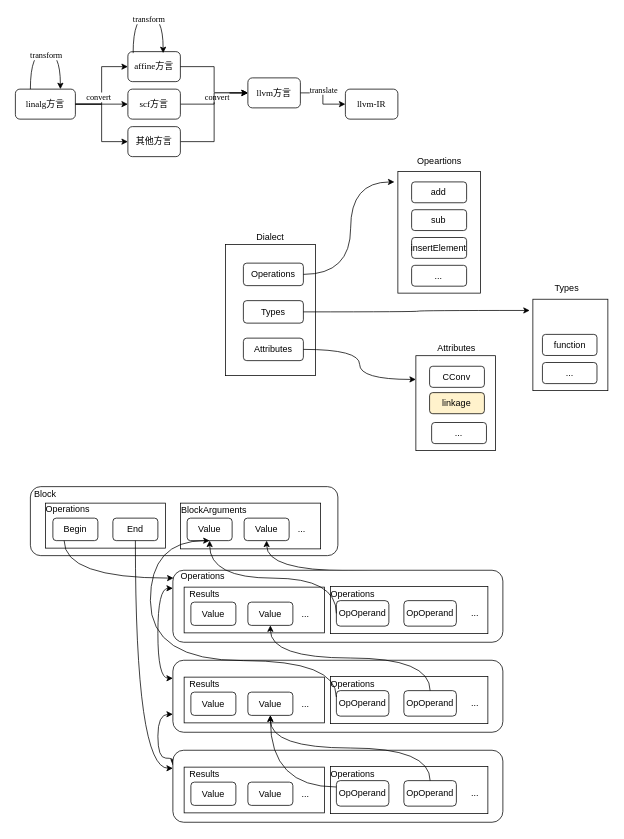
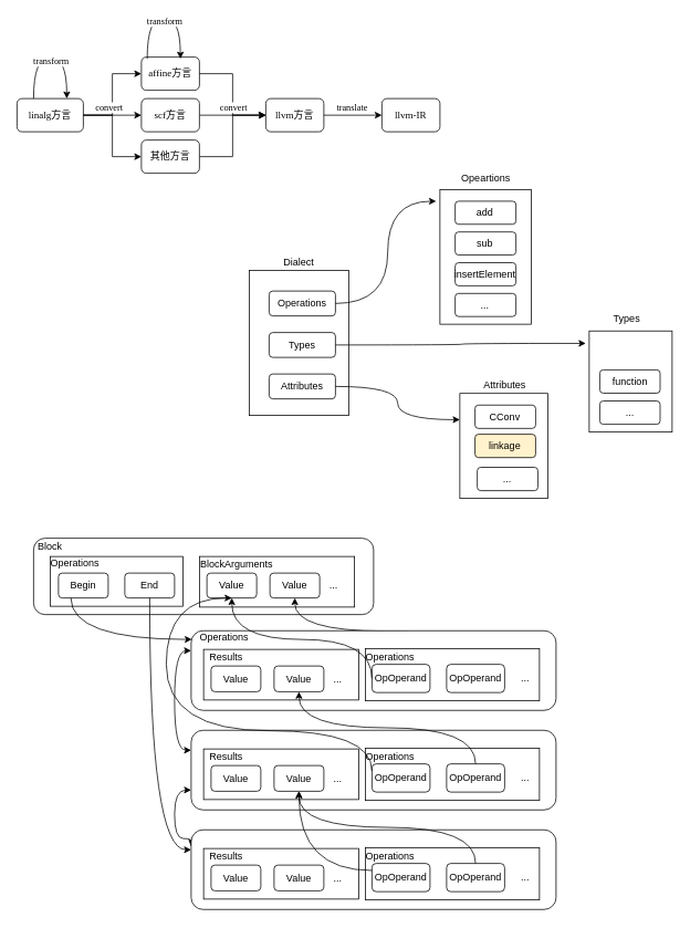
- <mxCell id="6" value="llvm方言" style="rounded=1;whiteSpace=wrap;html=1;fontFamily=Times New Roman;" parent="2" vertex="1"><mxGeometry x="310" y="83" width="70" height="40" as="geometry" /></mxCell>
+ <mxCell id="6" value="llvm方言" style="rounded=1;whiteSpace=wrap;html=1;fontFamily=Times New Roman;" parent="2" vertex="1"><mxGeometry x="300" y="98" width="70" height="40" as="geometry" /></mxCell>
